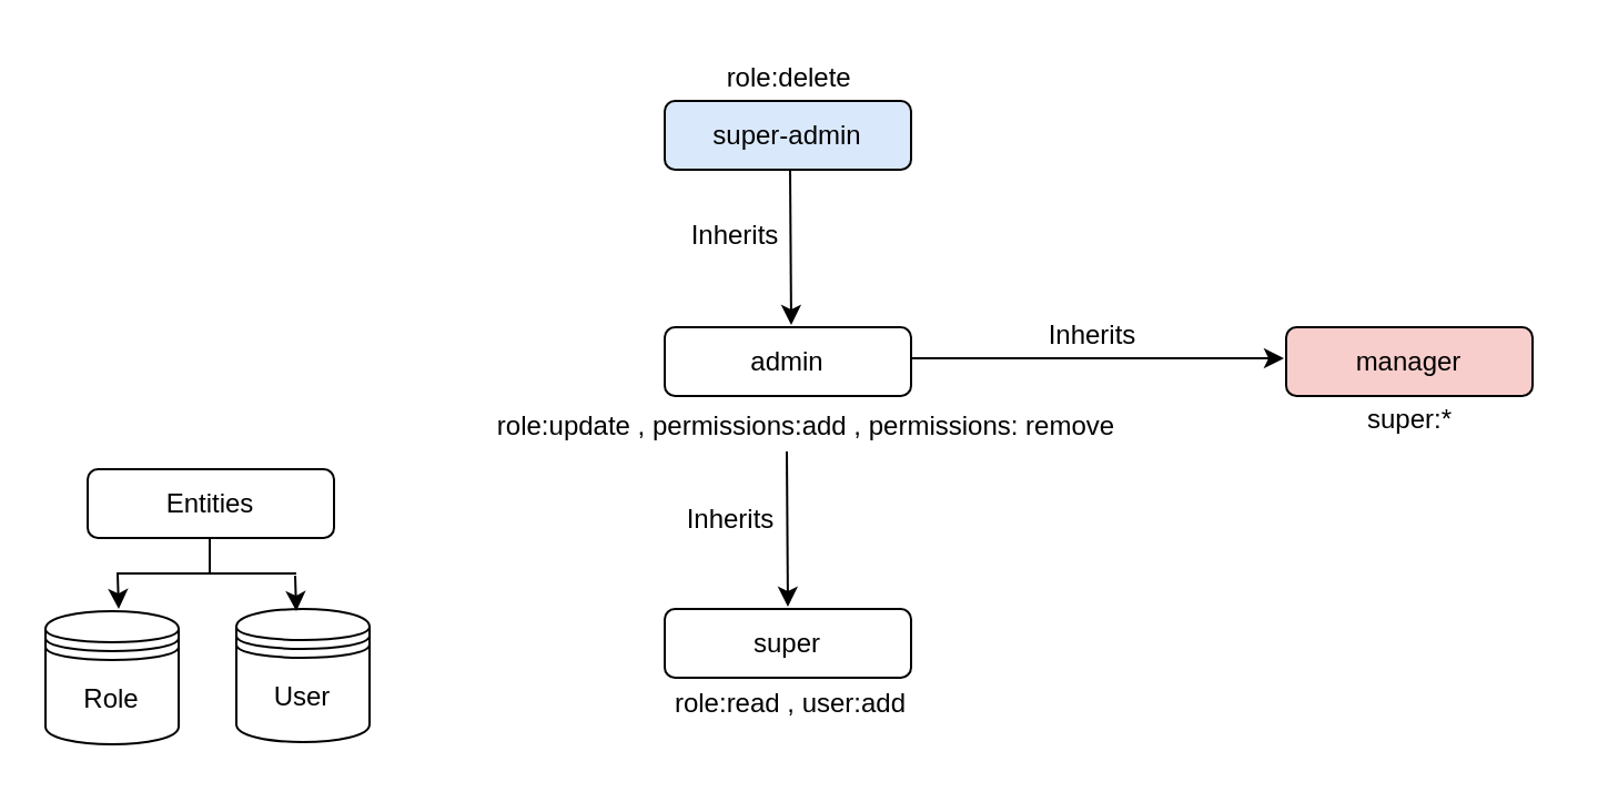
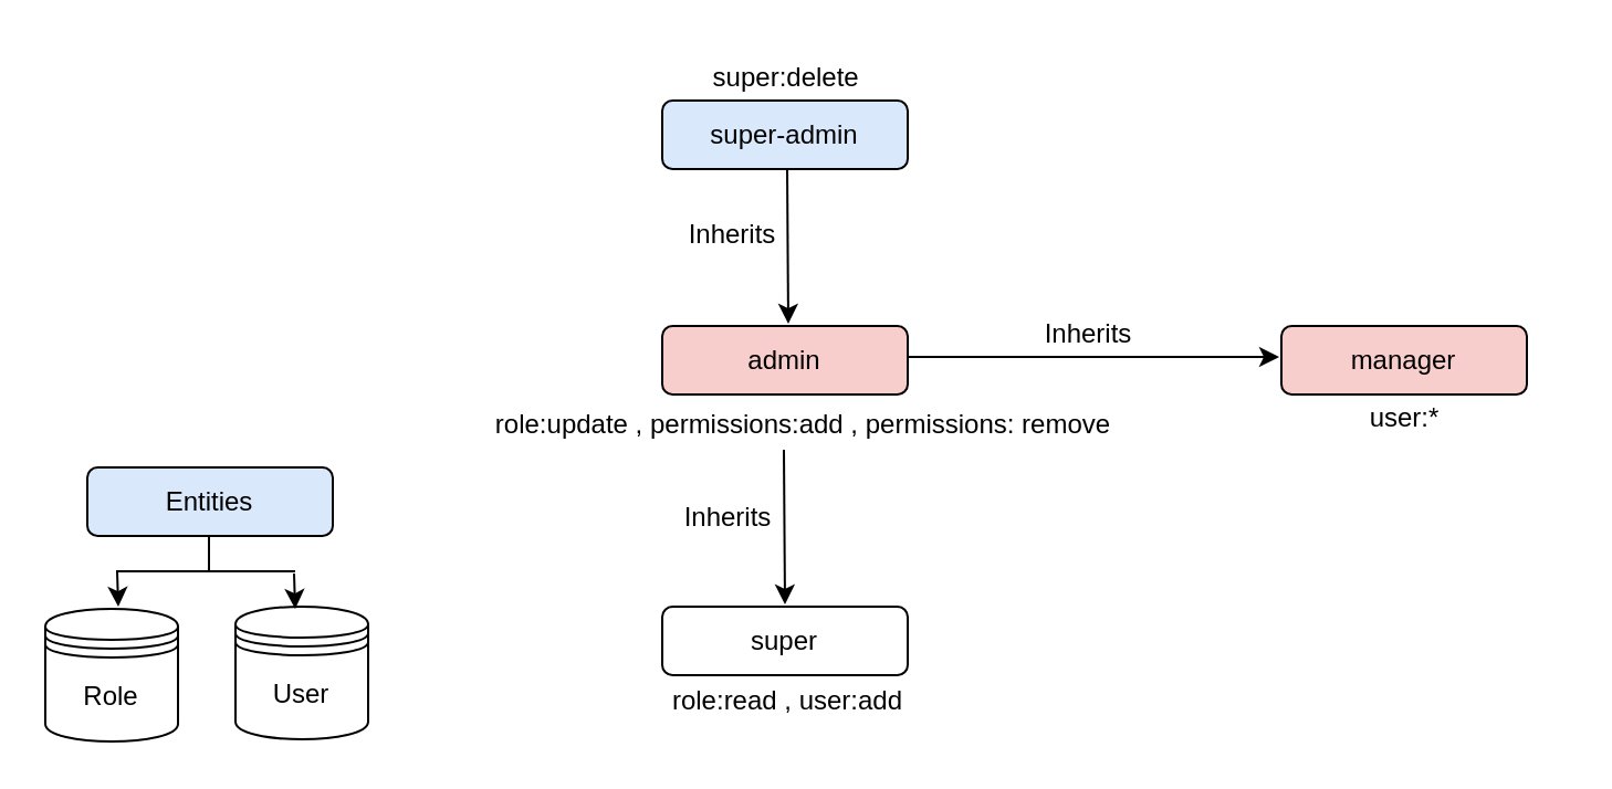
- <mxCell id="12" value="role:delete&amp;nbsp;" style="text;strokeColor=none;align=center;fillColor=none;html=1;verticalAlign=middle;whiteSpace=wrap;rounded=0;fontColor=#000000;" vertex="1" parent="1"><mxGeometry x="285" y="20" width="144" height="30" as="geometry" /></mxCell>
+ <mxCell id="12" value="super:delete&amp;nbsp;" style="text;strokeColor=none;align=center;fillColor=none;html=1;verticalAlign=middle;whiteSpace=wrap;rounded=0;fontColor=#000000;" vertex="1" parent="1"><mxGeometry x="285" y="20" width="144" height="30" as="geometry" /></mxCell>
- <mxCell id="4" value="&lt;font color=&quot;#000000&quot;&gt;admin&lt;/font&gt;" style="rounded=1;whiteSpace=wrap;html=1;fillColor=#FFFFFF;strokeColor=#000000;" vertex="1" parent="1"><mxGeometry x="299" y="147" width="111" height="31" as="geometry" /></mxCell>
+ <mxCell id="4" value="&lt;font color=&quot;#000000&quot;&gt;admin&lt;/font&gt;" style="rounded=1;whiteSpace=wrap;html=1;fillColor=#f8cecc;strokeColor=#000000;" vertex="1" parent="1"><mxGeometry x="299" y="147" width="111" height="31" as="geometry" /></mxCell>
- <mxCell id="13" value="super:*" style="text;strokeColor=none;align=center;fillColor=none;html=1;verticalAlign=middle;whiteSpace=wrap;rounded=0;fontColor=#000000;" vertex="1" parent="1"><mxGeometry x="562.5" y="174" width="144" height="30" as="geometry" /></mxCell>
+ <mxCell id="13" value="user:*" style="text;strokeColor=none;align=center;fillColor=none;html=1;verticalAlign=middle;whiteSpace=wrap;rounded=0;fontColor=#000000;" vertex="1" parent="1"><mxGeometry x="562.5" y="174" width="144" height="30" as="geometry" /></mxCell>
- <mxCell id="18" value="&lt;font color=&quot;#000000&quot;&gt;Entities&lt;/font&gt;" style="rounded=1;whiteSpace=wrap;html=1;fillColor=#FFFFFF;strokeColor=#000000;" vertex="1" parent="1"><mxGeometry x="39" y="211" width="111" height="31" as="geometry" /></mxCell>
+ <mxCell id="18" value="&lt;font color=&quot;#000000&quot;&gt;Entities&lt;/font&gt;" style="rounded=1;whiteSpace=wrap;html=1;fillColor=#dae8fc;strokeColor=#000000;" vertex="1" parent="1"><mxGeometry x="39" y="211" width="111" height="31" as="geometry" /></mxCell>
